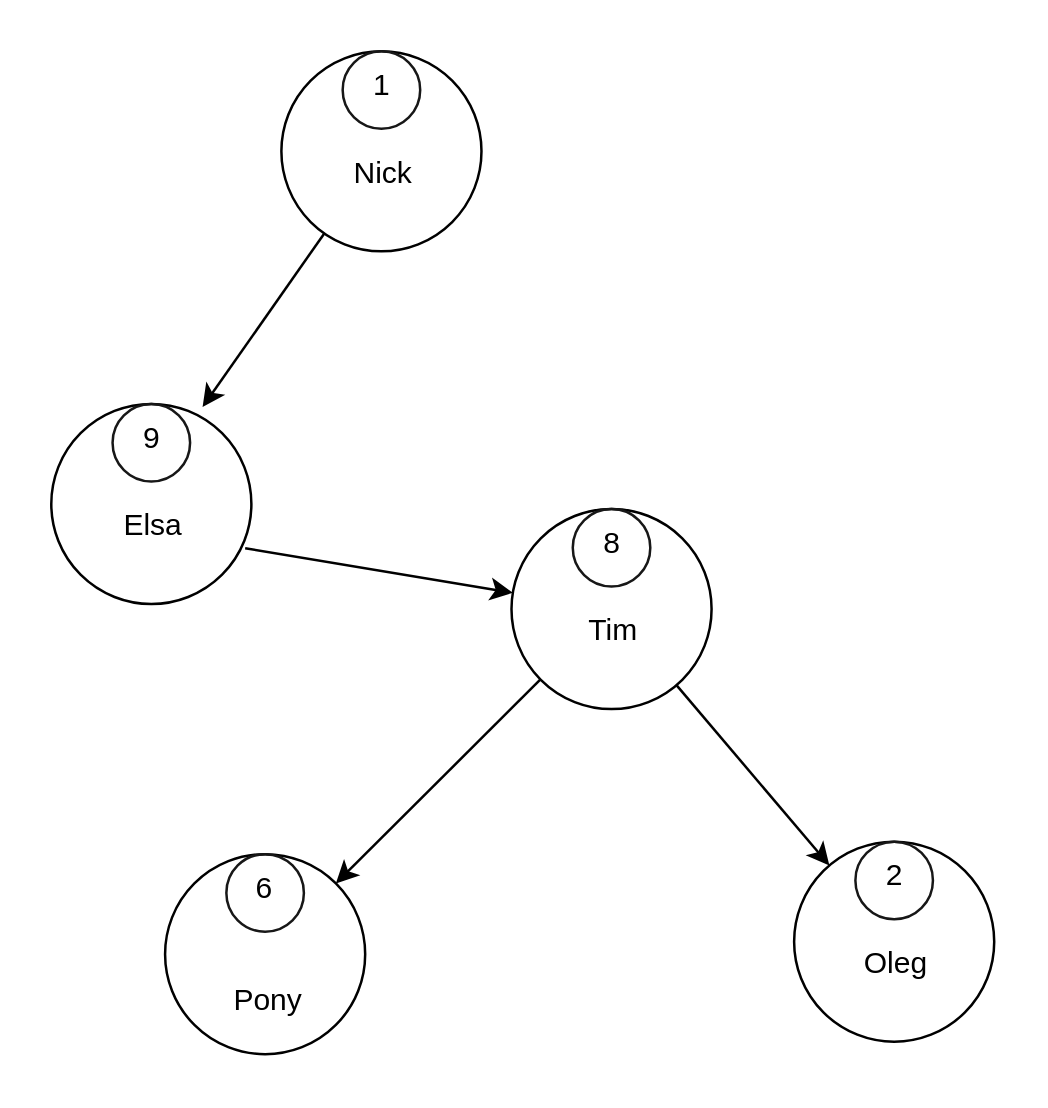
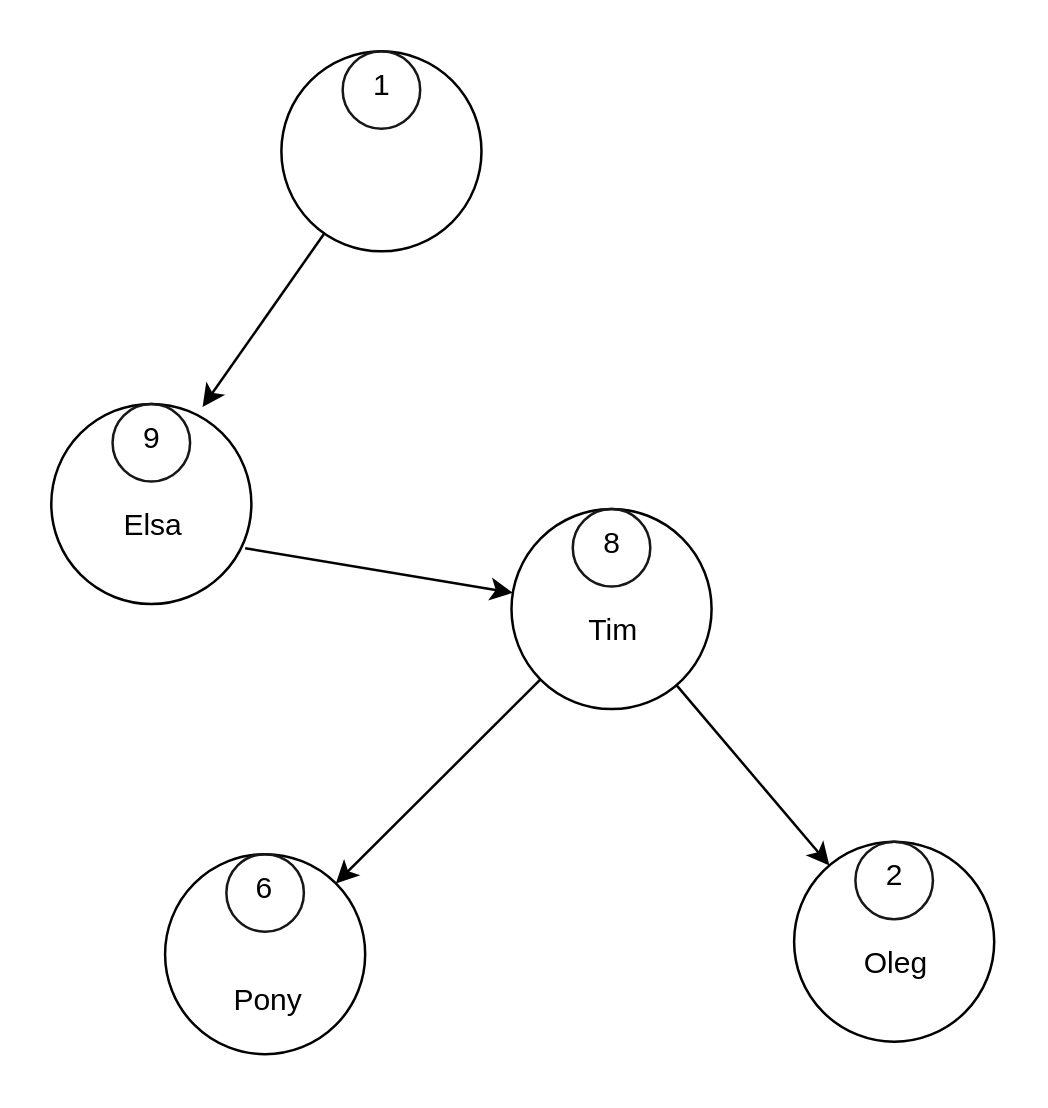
- <mxCell id="9" value="Nick" style="text;html=1;strokeColor=none;fillColor=none;align=center;verticalAlign=middle;whiteSpace=wrap;rounded=0;strokeWidth=1;" vertex="1" parent="1"><mxGeometry x="137" y="62" width="31.75" height="13" as="geometry" /></mxCell>
